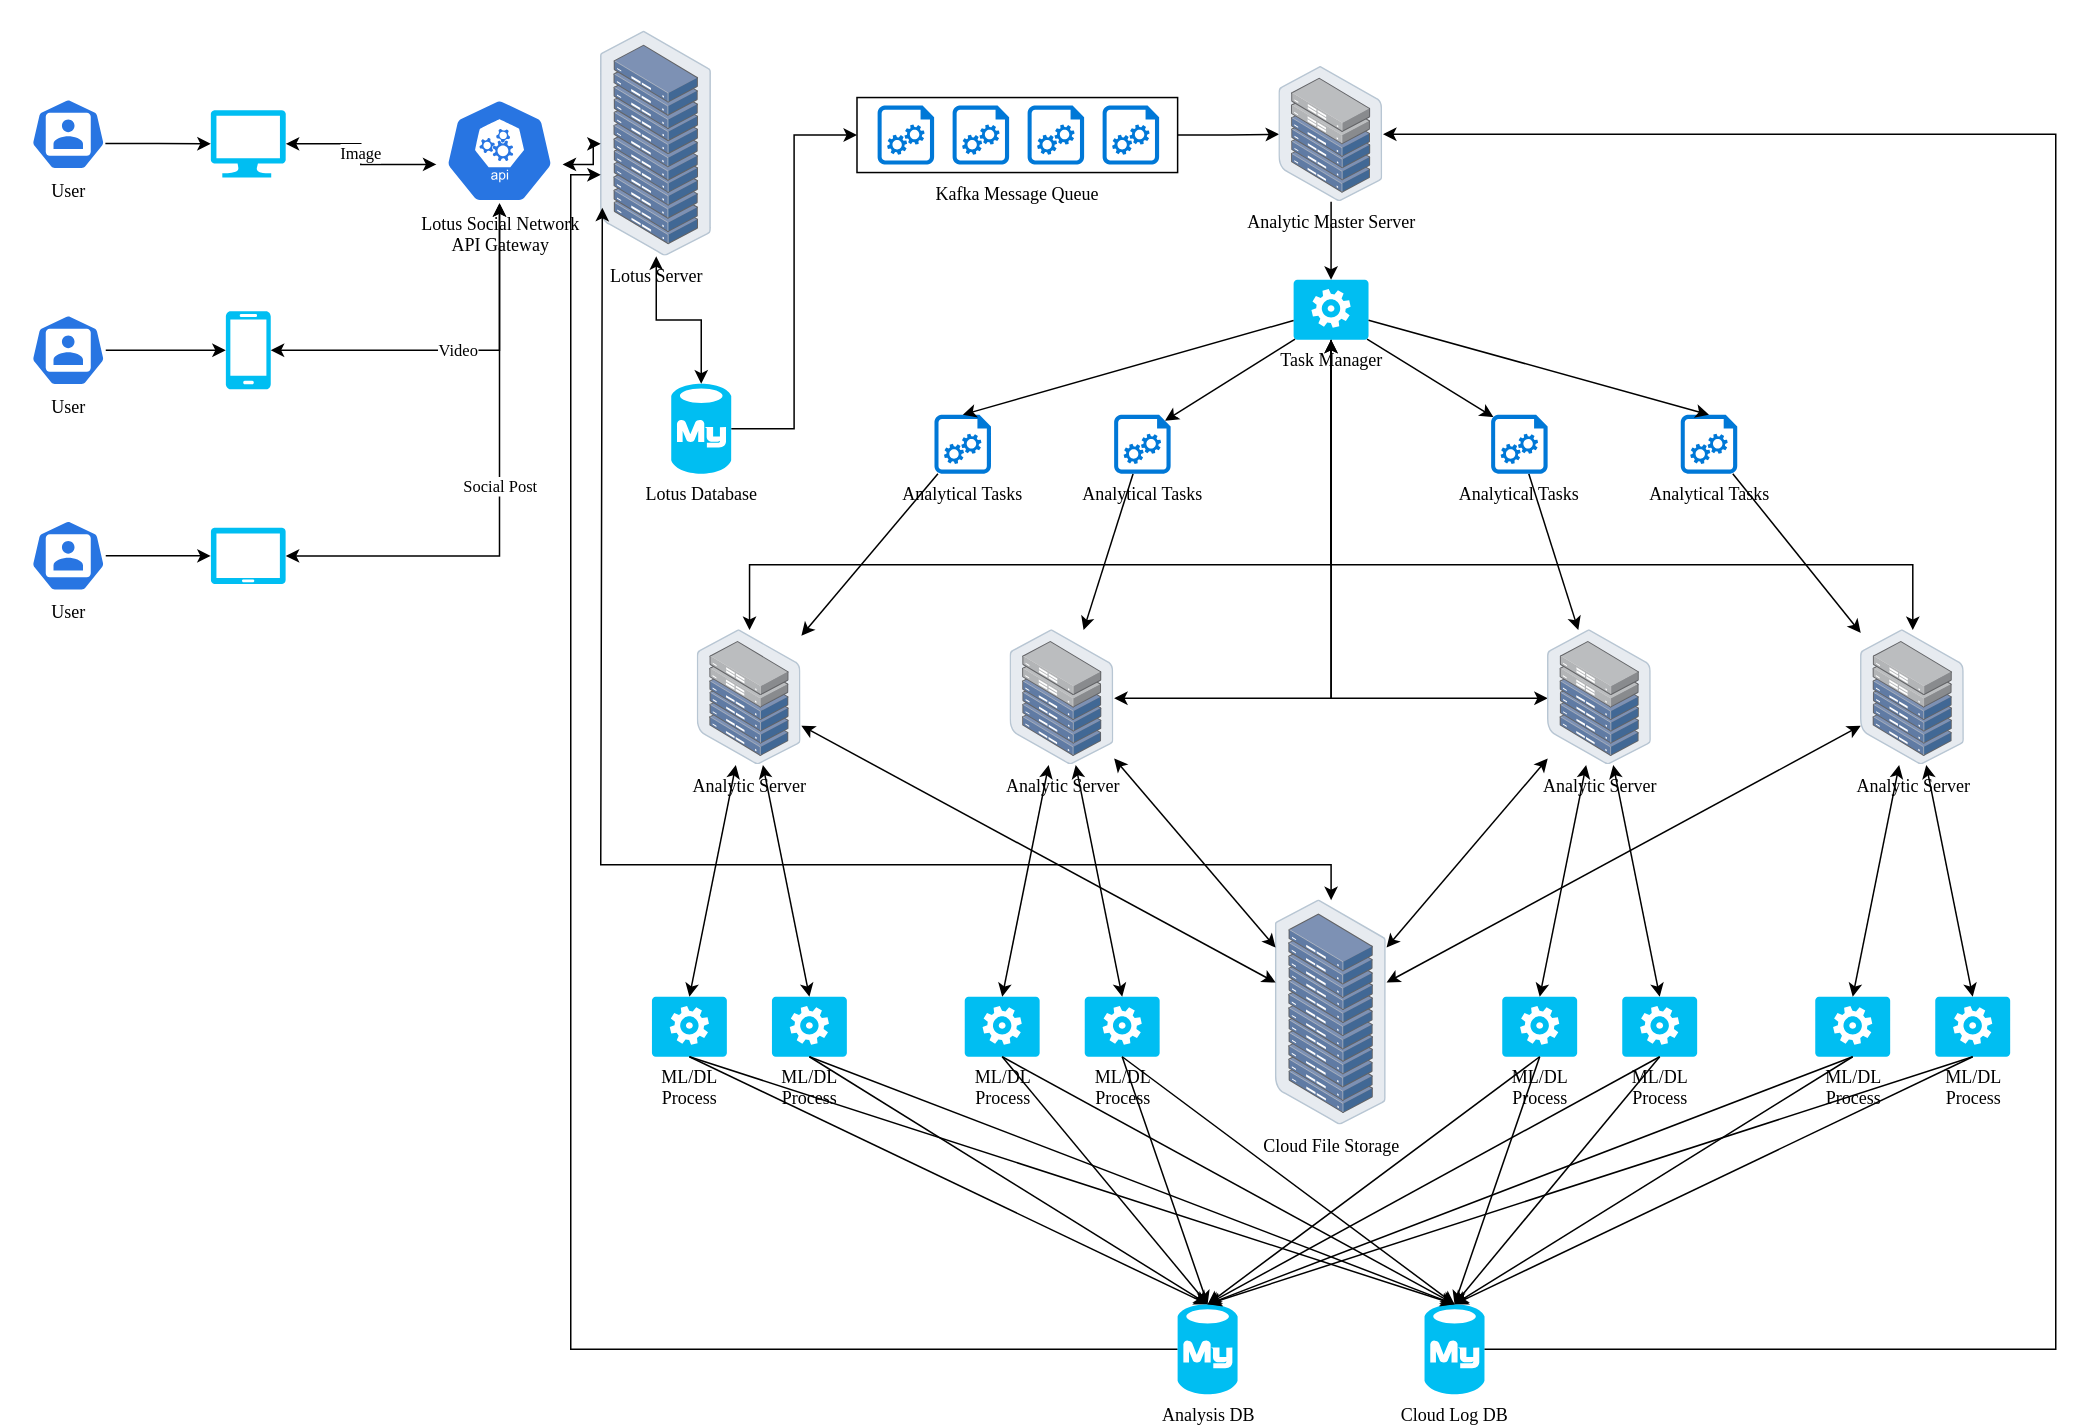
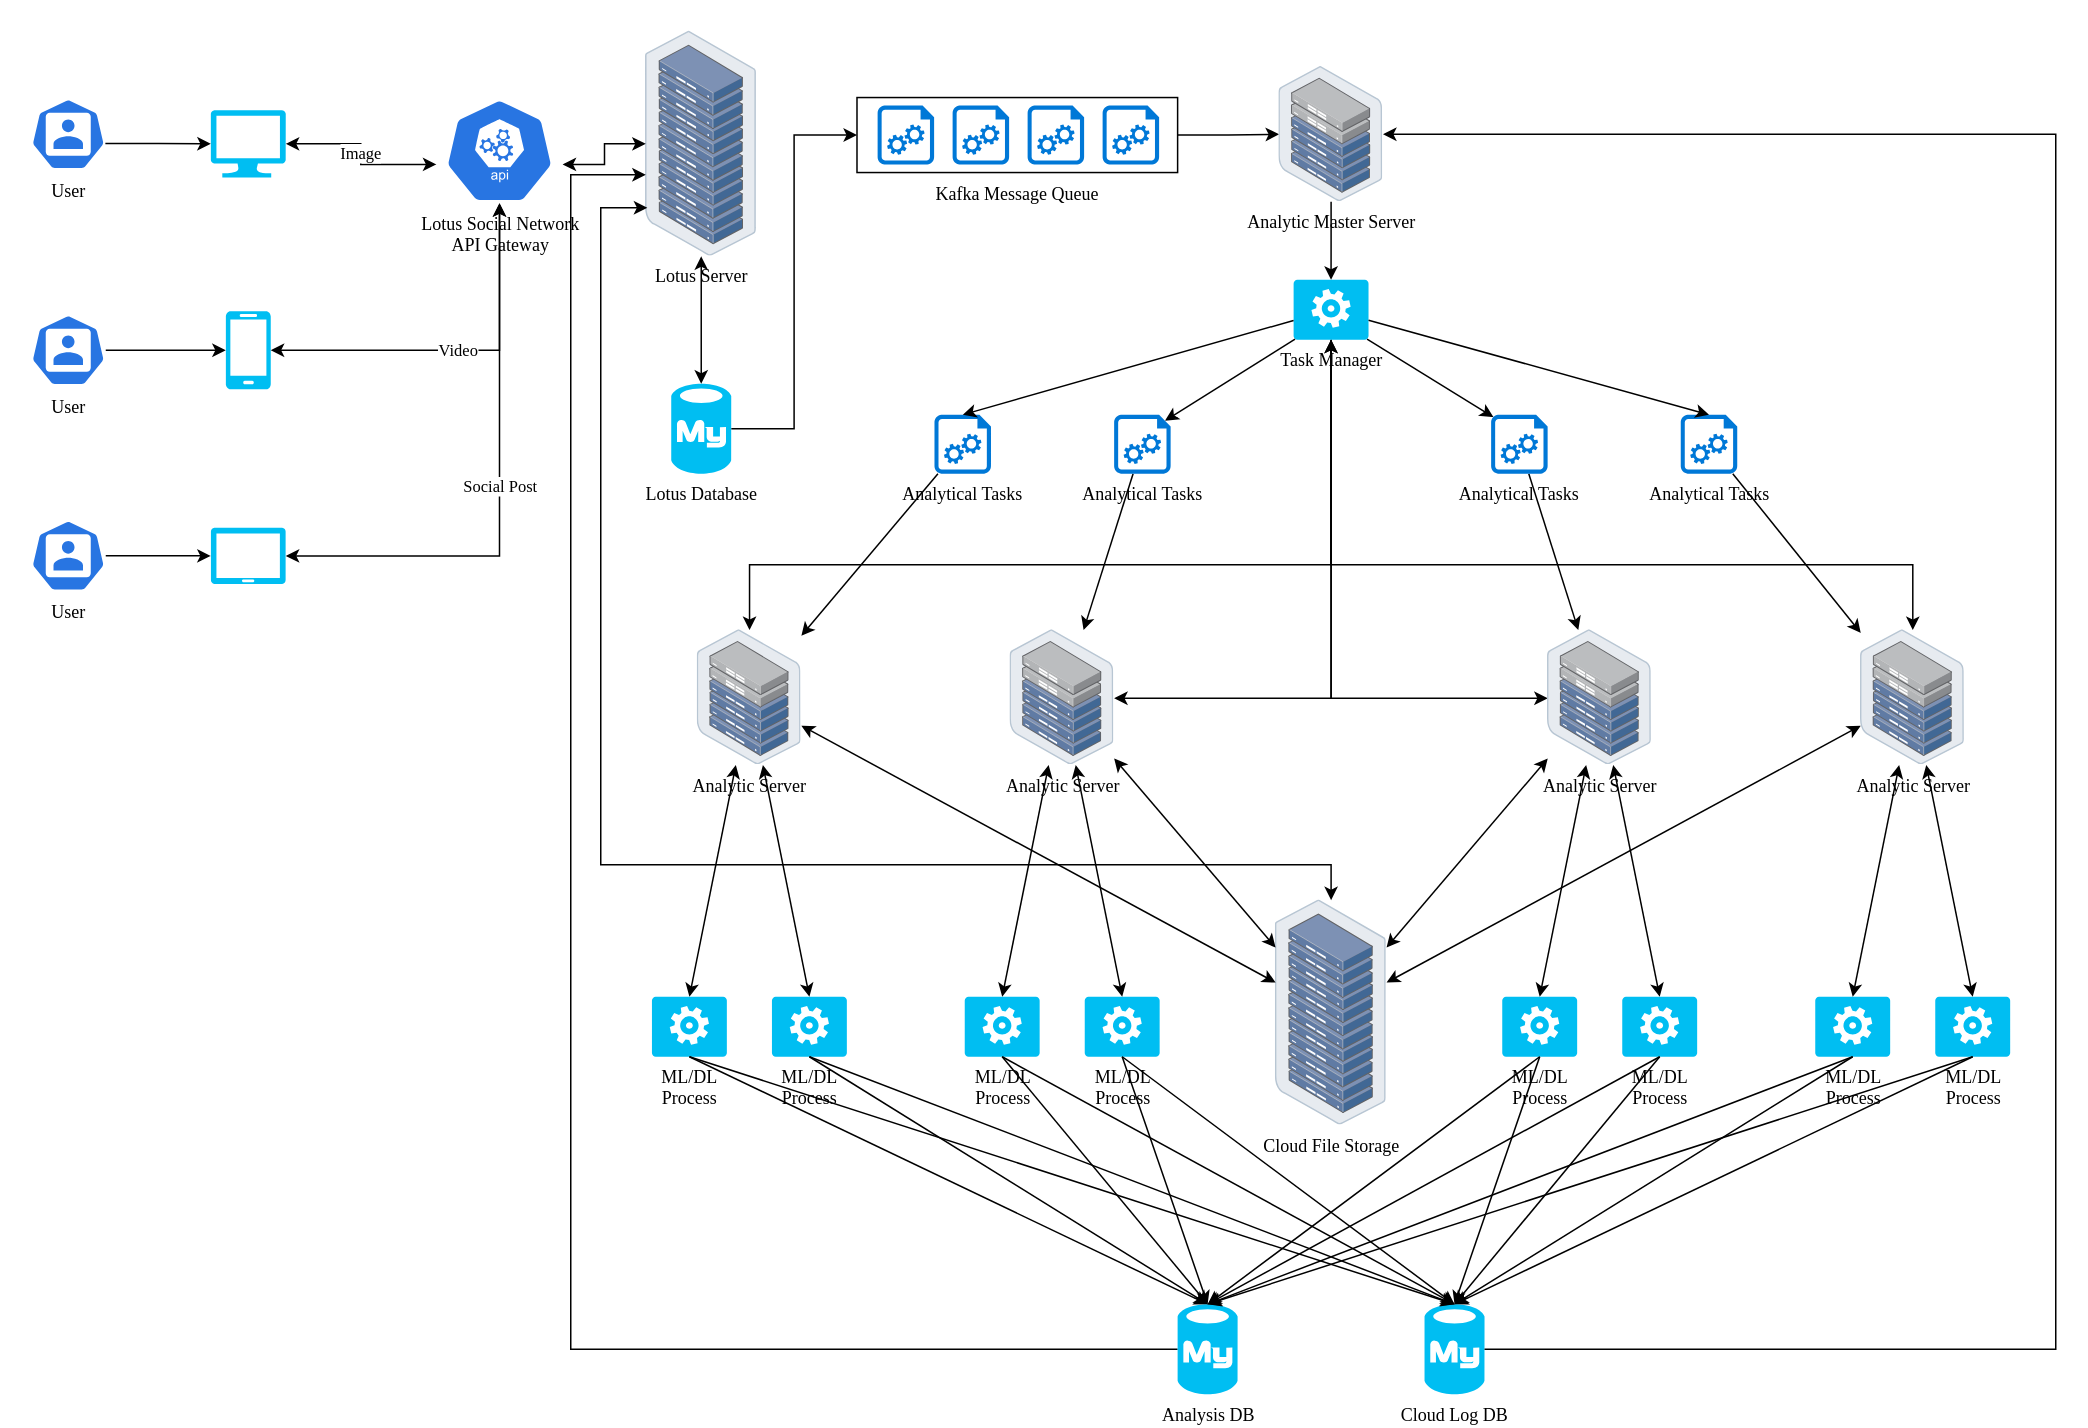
- <mxCell id="2" value="Lotus Server" style="image;points=[];aspect=fixed;html=1;align=center;shadow=0;dashed=0;image=img/lib/allied_telesis/storage/Datacenter_Server_Rack.svg;fontFamily=Comic Sans MS;" parent="1" vertex="1"><mxGeometry x="400" y="20.4" width="73.99" height="150" as="geometry" /></mxCell>
+ <mxCell id="2" value="Lotus Server" style="image;points=[];aspect=fixed;html=1;align=center;shadow=0;dashed=0;image=img/lib/allied_telesis/storage/Datacenter_Server_Rack.svg;fontFamily=Comic Sans MS;" parent="1" vertex="1"><mxGeometry x="430" y="20.4" width="73.99" height="150" as="geometry" /></mxCell>
